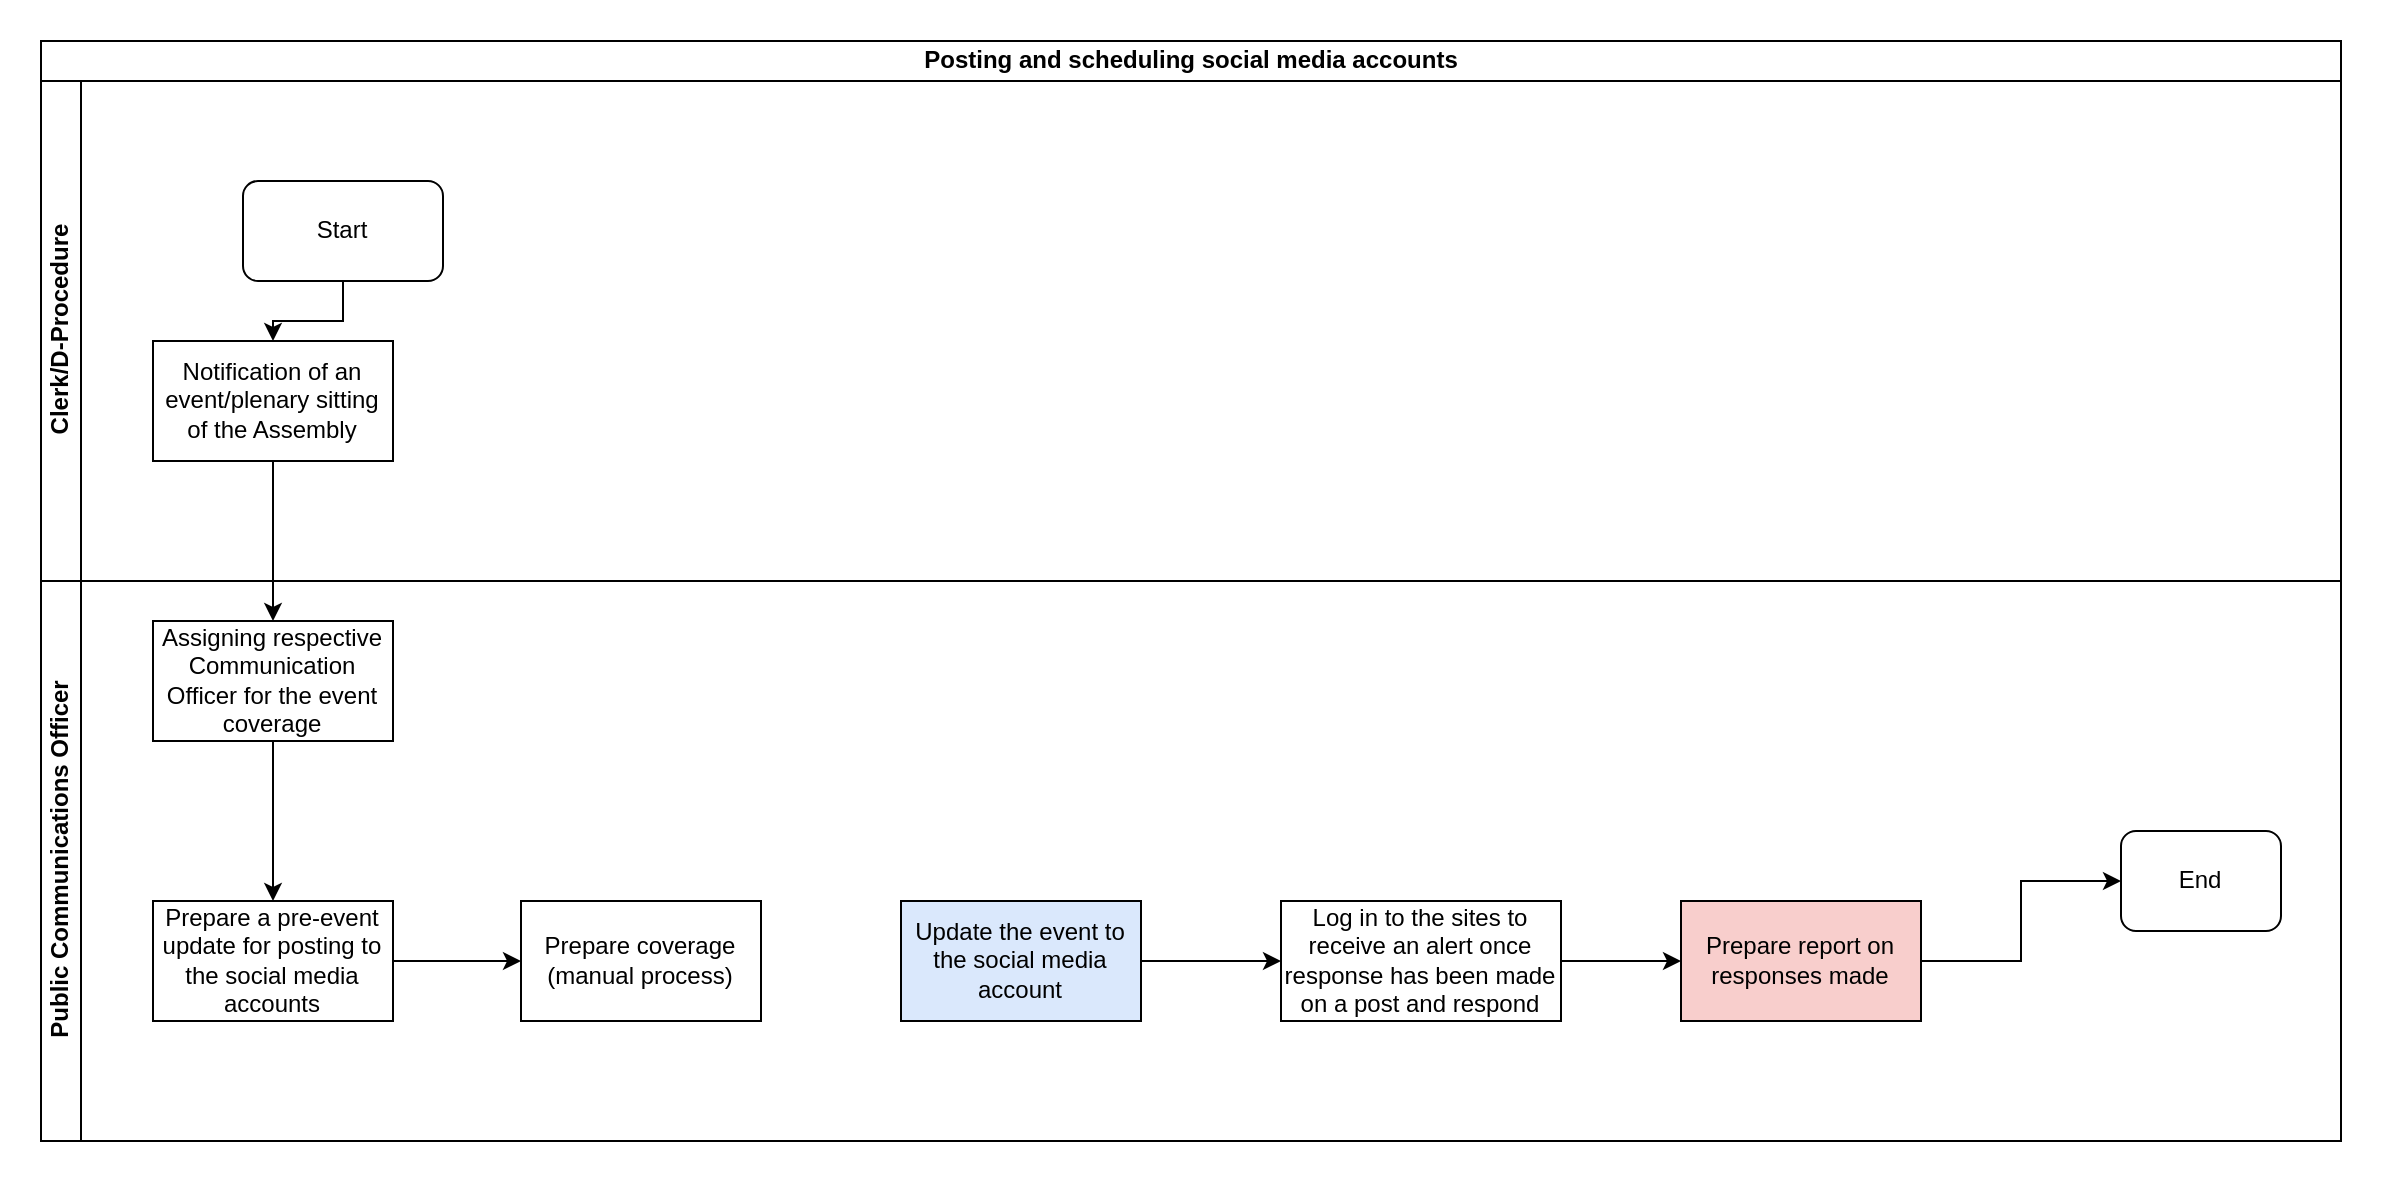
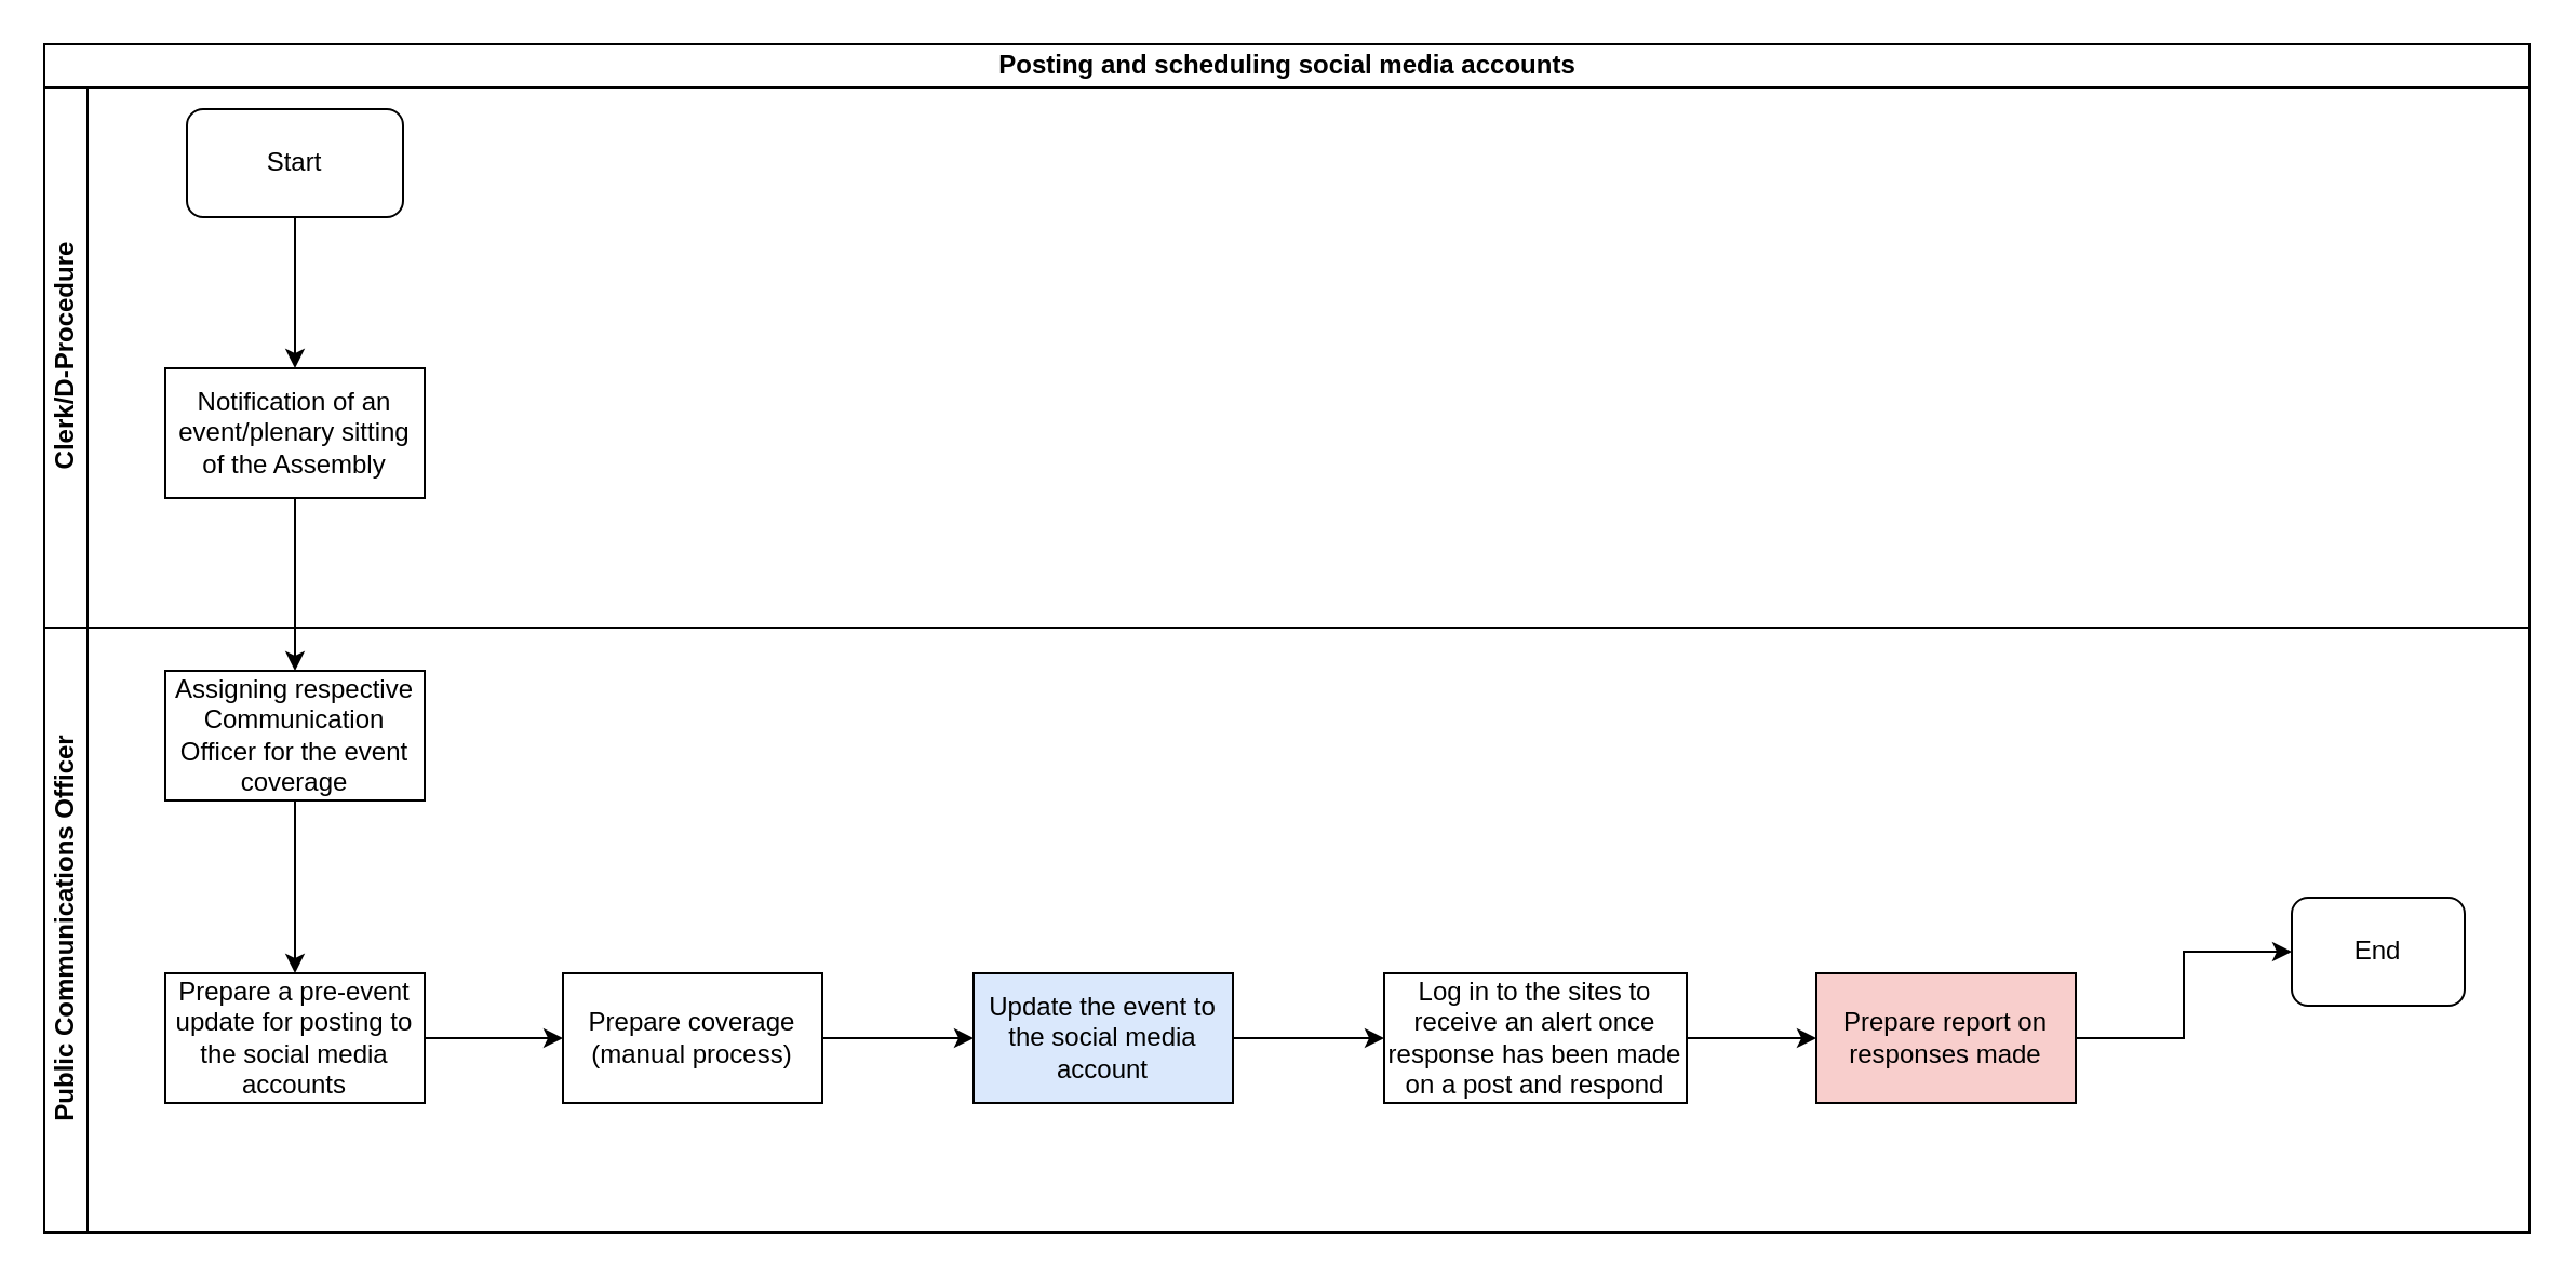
- <mxCell id="4" value="Start" style="rounded=1;whiteSpace=wrap;html=1;" vertex="1" parent="3"><mxGeometry x="101" y="50" width="100" height="50" as="geometry" /></mxCell>
+ <mxCell id="4" value="Start" style="rounded=1;whiteSpace=wrap;html=1;" vertex="1" parent="3"><mxGeometry x="66" y="10" width="100" height="50" as="geometry" /></mxCell>
+ <mxCell id="14" value="" style="edgeStyle=orthogonalEdgeStyle;rounded=0;orthogonalLoop=1;jettySize=auto;html=1;" edge="1" parent="7" source="13" target="12"><mxGeometry relative="1" as="geometry" /></mxCell>
